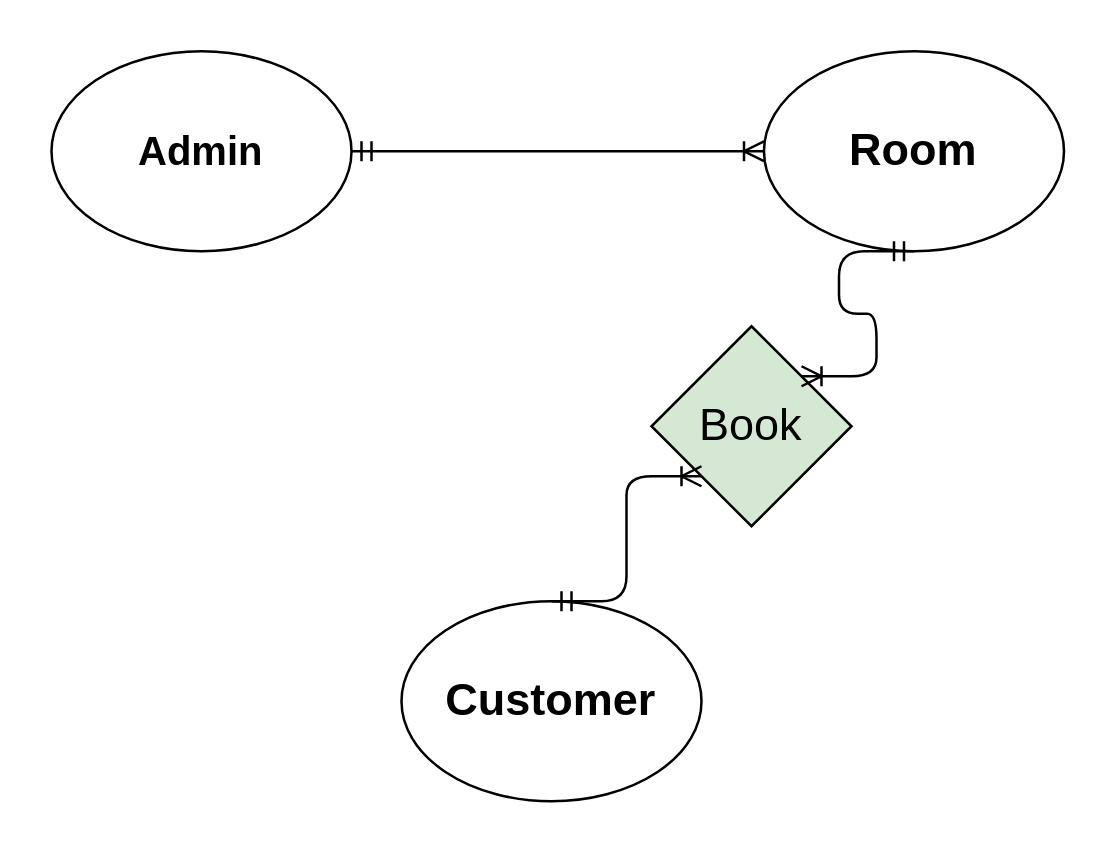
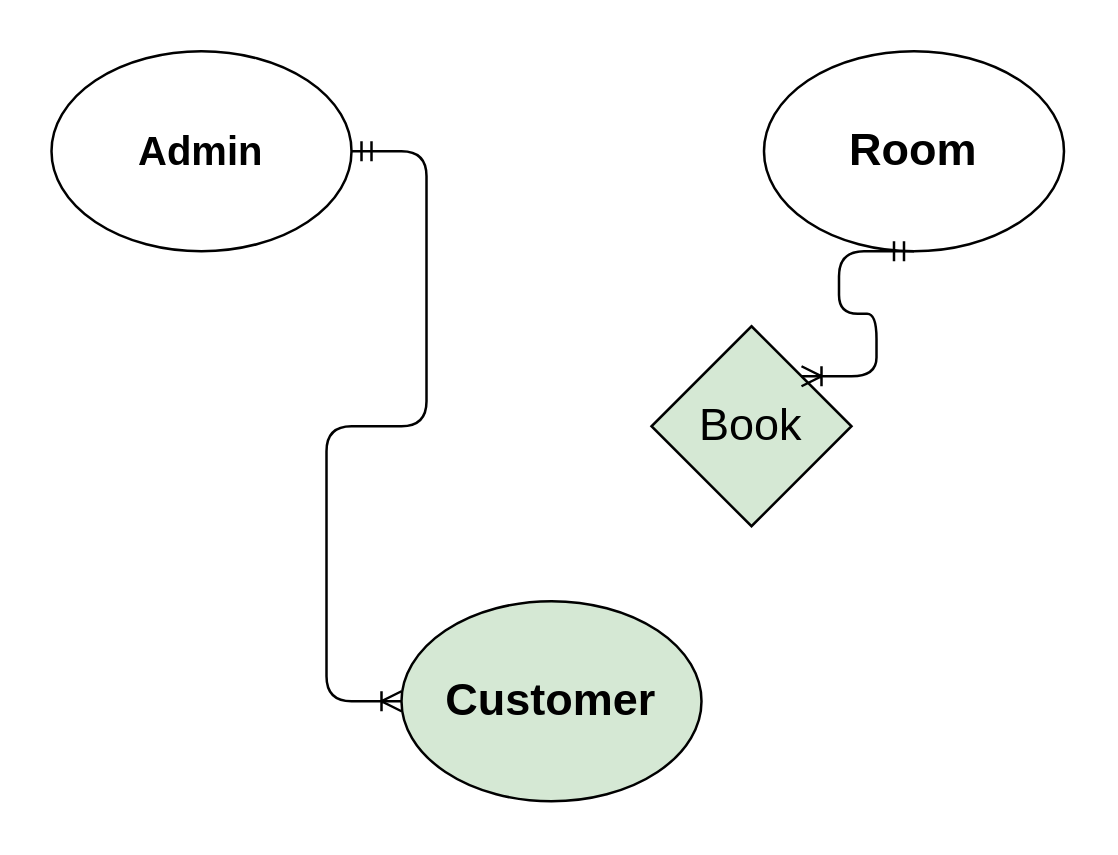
- <mxCell id="8" value="" style="edgeStyle=entityRelationEdgeStyle;fontSize=12;html=1;endArrow=ERoneToMany;startArrow=ERmandOne;exitX=1;exitY=0.5;exitDx=0;exitDy=0;entryX=0;entryY=0.5;entryDx=0;entryDy=0;" edge="1" parent="1" source="2" target="4"><mxGeometry width="100" height="100" relative="1" as="geometry"><mxPoint x="770" y="350" as="sourcePoint" /><mxPoint x="870" y="250" as="targetPoint" /></mxGeometry></mxCell>
+ <mxCell id="8" value="" style="edgeStyle=entityRelationEdgeStyle;fontSize=12;html=1;endArrow=ERoneToMany;startArrow=ERmandOne;exitX=1;exitY=0.5;exitDx=0;exitDy=0;" edge="1" parent="1" source="2" target="3"><mxGeometry width="100" height="100" relative="1" as="geometry"><mxPoint x="770" y="350" as="sourcePoint" /><mxPoint x="870" y="250" as="targetPoint" /></mxGeometry></mxCell>
- <mxCell id="7" value="" style="edgeStyle=entityRelationEdgeStyle;fontSize=12;html=1;endArrow=ERoneToMany;startArrow=ERmandOne;exitX=0.5;exitY=0;exitDx=0;exitDy=0;entryX=0;entryY=1;entryDx=0;entryDy=0;" edge="1" parent="1" source="3" target="5"><mxGeometry width="100" height="100" relative="1" as="geometry"><mxPoint x="375" y="110" as="sourcePoint" /><mxPoint x="330" y="160" as="targetPoint" /></mxGeometry></mxCell>
- <mxCell id="3" value="&lt;font style=&quot;font-size: 18px&quot;&gt;&lt;b&gt;Customer&lt;/b&gt;&lt;/font&gt;" style="ellipse;whiteSpace=wrap;html=1;" vertex="1" parent="1"><mxGeometry x="160" y="240" width="120" height="80" as="geometry" /></mxCell>
+ <mxCell id="3" value="&lt;font style=&quot;font-size: 18px&quot;&gt;&lt;b&gt;Customer&lt;/b&gt;&lt;/font&gt;" style="ellipse;whiteSpace=wrap;html=1;fillColor=#d5e8d4;" vertex="1" parent="1"><mxGeometry x="160" y="240" width="120" height="80" as="geometry" /></mxCell>
